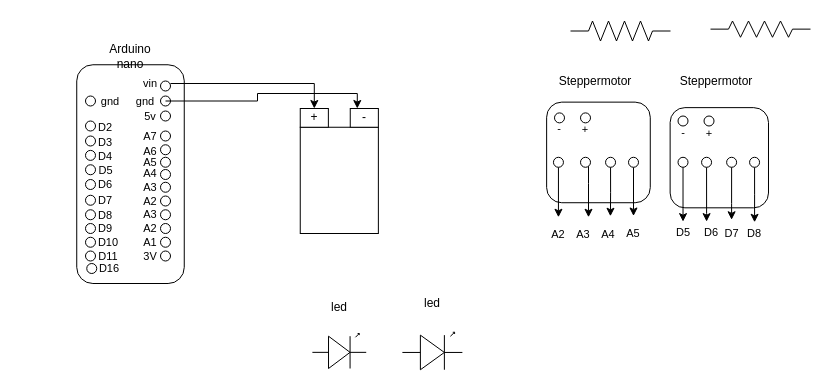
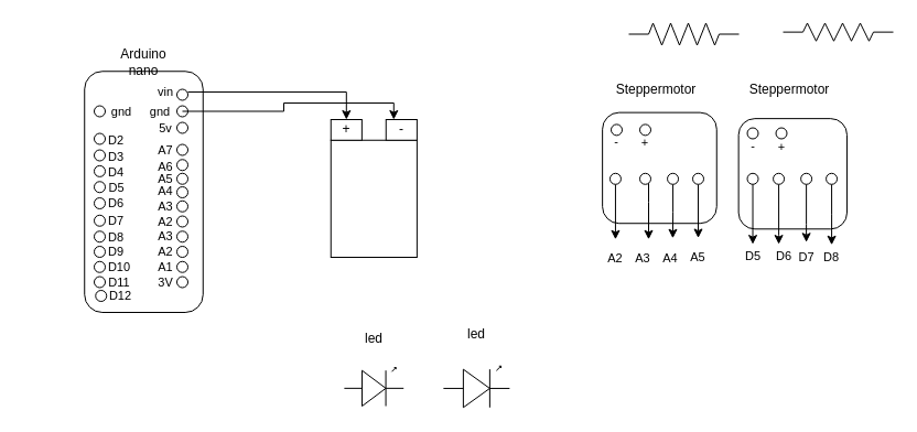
- <mxCell id="67" value="&lt;br&gt;D16" style="text;html=1;strokeColor=none;fillColor=none;align=center;verticalAlign=middle;whiteSpace=wrap;rounded=0;fontSize=11;" parent="1" vertex="1"><mxGeometry x="88.75" y="250.5" width="40" height="21.25" as="geometry" /></mxCell>
+ <mxCell id="67" value="&lt;br&gt;D12" style="text;html=1;strokeColor=none;fillColor=none;align=center;verticalAlign=middle;whiteSpace=wrap;rounded=0;fontSize=11;" parent="1" vertex="1"><mxGeometry x="88.75" y="250.5" width="40" height="21.25" as="geometry" /></mxCell>
